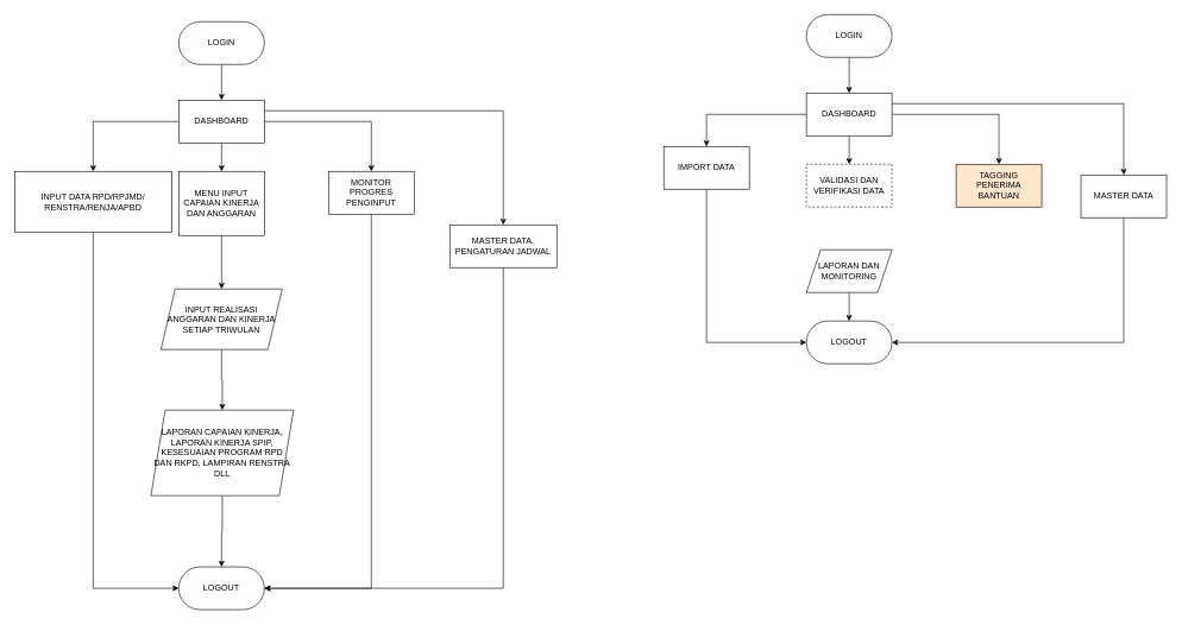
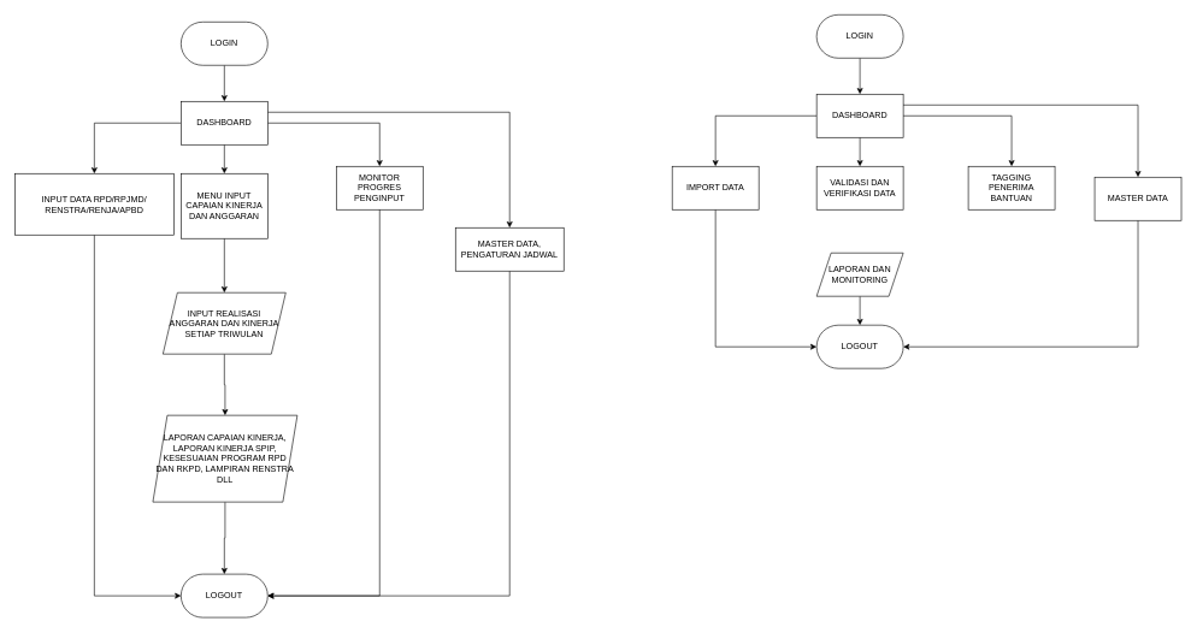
- <mxCell id="9" value="IMPORT DATA" style="rounded=0;whiteSpace=wrap;html=1;" vertex="1" parent="1"><mxGeometry x="930" y="205" width="120" height="60" as="geometry" /></mxCell>
+ <mxCell id="9" value="IMPORT DATA" style="rounded=0;whiteSpace=wrap;html=1;" vertex="1" parent="1"><mxGeometry x="930" y="230" width="120" height="60" as="geometry" /></mxCell>
- <mxCell id="10" value="VALIDASI DAN VERIFIKASI DATA" style="rounded=0;whiteSpace=wrap;html=1;dashed=1;" vertex="1" parent="1"><mxGeometry x="1130" y="230" width="120" height="60" as="geometry" /></mxCell>
+ <mxCell id="10" value="VALIDASI DAN VERIFIKASI DATA" style="rounded=0;whiteSpace=wrap;html=1;" vertex="1" parent="1"><mxGeometry x="1130" y="230" width="120" height="60" as="geometry" /></mxCell>
- <mxCell id="11" value="TAGGING PENERIMA BANTUAN" style="rounded=0;whiteSpace=wrap;html=1;fillColor=#ffe6cc;" vertex="1" parent="1"><mxGeometry x="1340" y="230" width="120" height="60" as="geometry" /></mxCell>
+ <mxCell id="11" value="TAGGING PENERIMA BANTUAN" style="rounded=0;whiteSpace=wrap;html=1;" vertex="1" parent="1"><mxGeometry x="1340" y="230" width="120" height="60" as="geometry" /></mxCell>
- <mxCell id="26" value="MONITOR PROGRES PENGINPUT" style="rounded=0;whiteSpace=wrap;html=1;" vertex="1" parent="1"><mxGeometry x="460" y="240" width="120" height="60" as="geometry" /></mxCell>
+ <mxCell id="26" value="MONITOR PROGRES PENGINPUT" style="rounded=0;whiteSpace=wrap;html=1;" vertex="1" parent="1"><mxGeometry x="465" y="230" width="120" height="60" as="geometry" /></mxCell>
